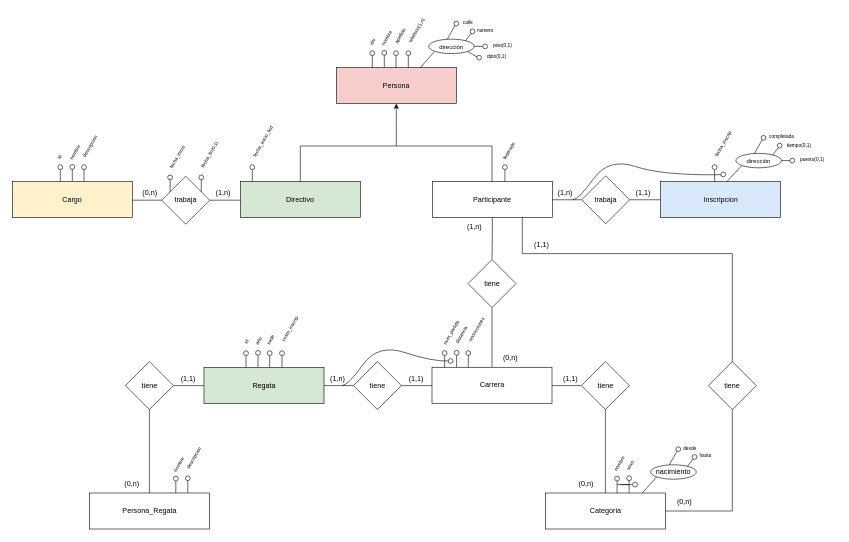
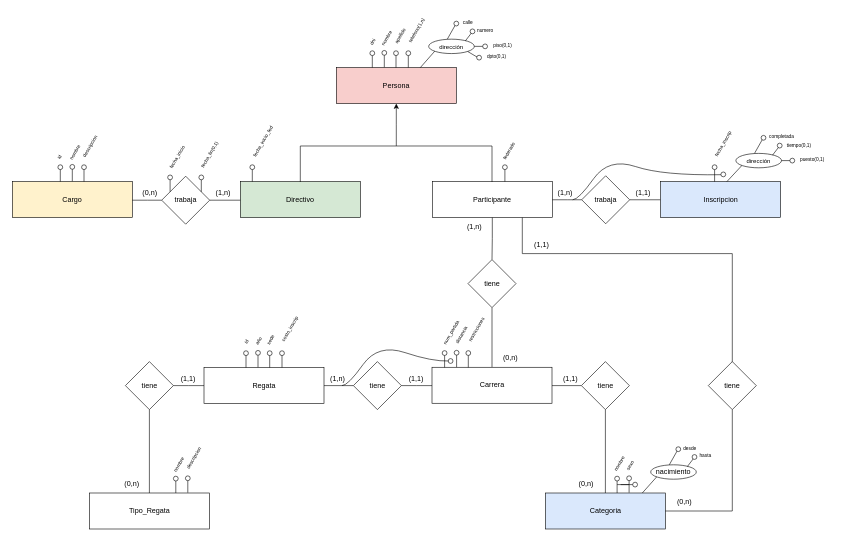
- <mxCell id="96" value="Regata" style="rounded=0;whiteSpace=wrap;html=1;fillColor=#d5e8d4;" vertex="1" parent="1"><mxGeometry x="339.5" y="612" width="200" height="60" as="geometry" /></mxCell>
+ <mxCell id="96" value="Regata" style="rounded=0;whiteSpace=wrap;html=1;" vertex="1" parent="1"><mxGeometry x="339.5" y="612" width="200" height="60" as="geometry" /></mxCell>
- <mxCell id="114" value="Persona_Regata" style="rounded=0;whiteSpace=wrap;html=1;" vertex="1" parent="1"><mxGeometry x="148.5" y="821" width="200" height="60" as="geometry" /></mxCell>
+ <mxCell id="114" value="Tipo_Regata" style="rounded=0;whiteSpace=wrap;html=1;" vertex="1" parent="1"><mxGeometry x="148.5" y="821" width="200" height="60" as="geometry" /></mxCell>
- <mxCell id="71" value="Categoria" style="rounded=0;whiteSpace=wrap;html=1;" vertex="1" parent="1"><mxGeometry x="908.5" y="821" width="200" height="60" as="geometry" /></mxCell>
+ <mxCell id="71" value="Categoria" style="rounded=0;whiteSpace=wrap;html=1;fillColor=#dae8fc;" vertex="1" parent="1"><mxGeometry x="908.5" y="821" width="200" height="60" as="geometry" /></mxCell>
